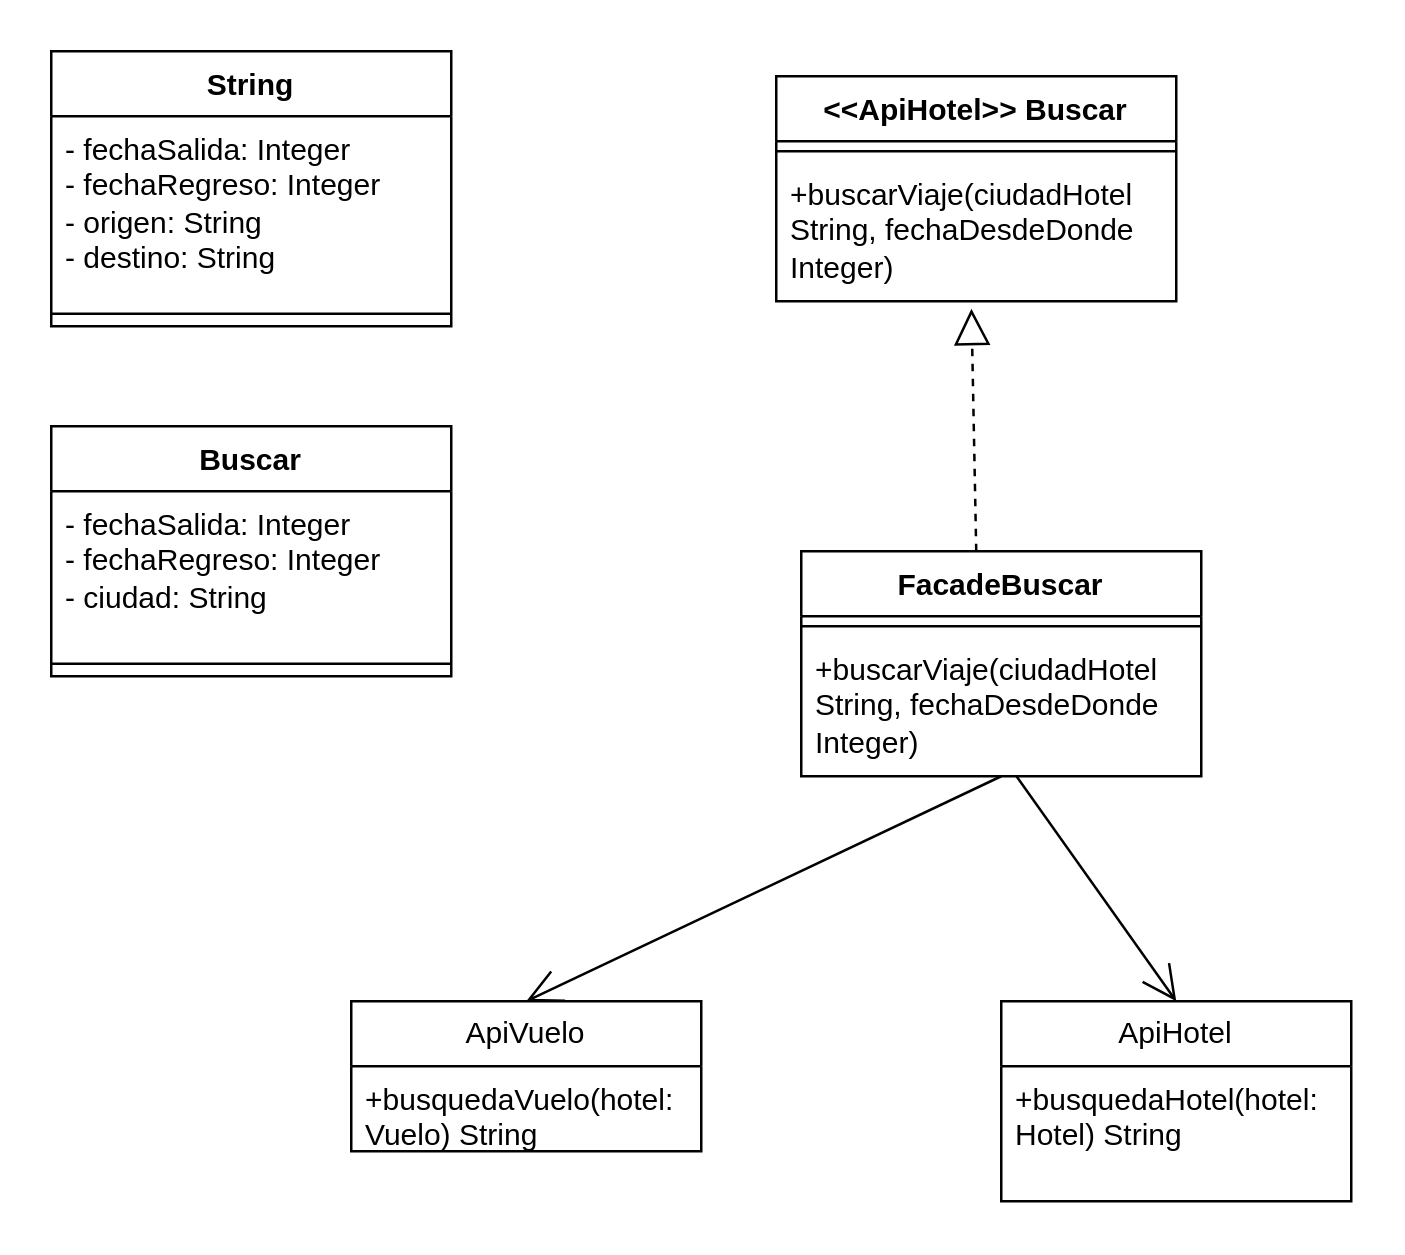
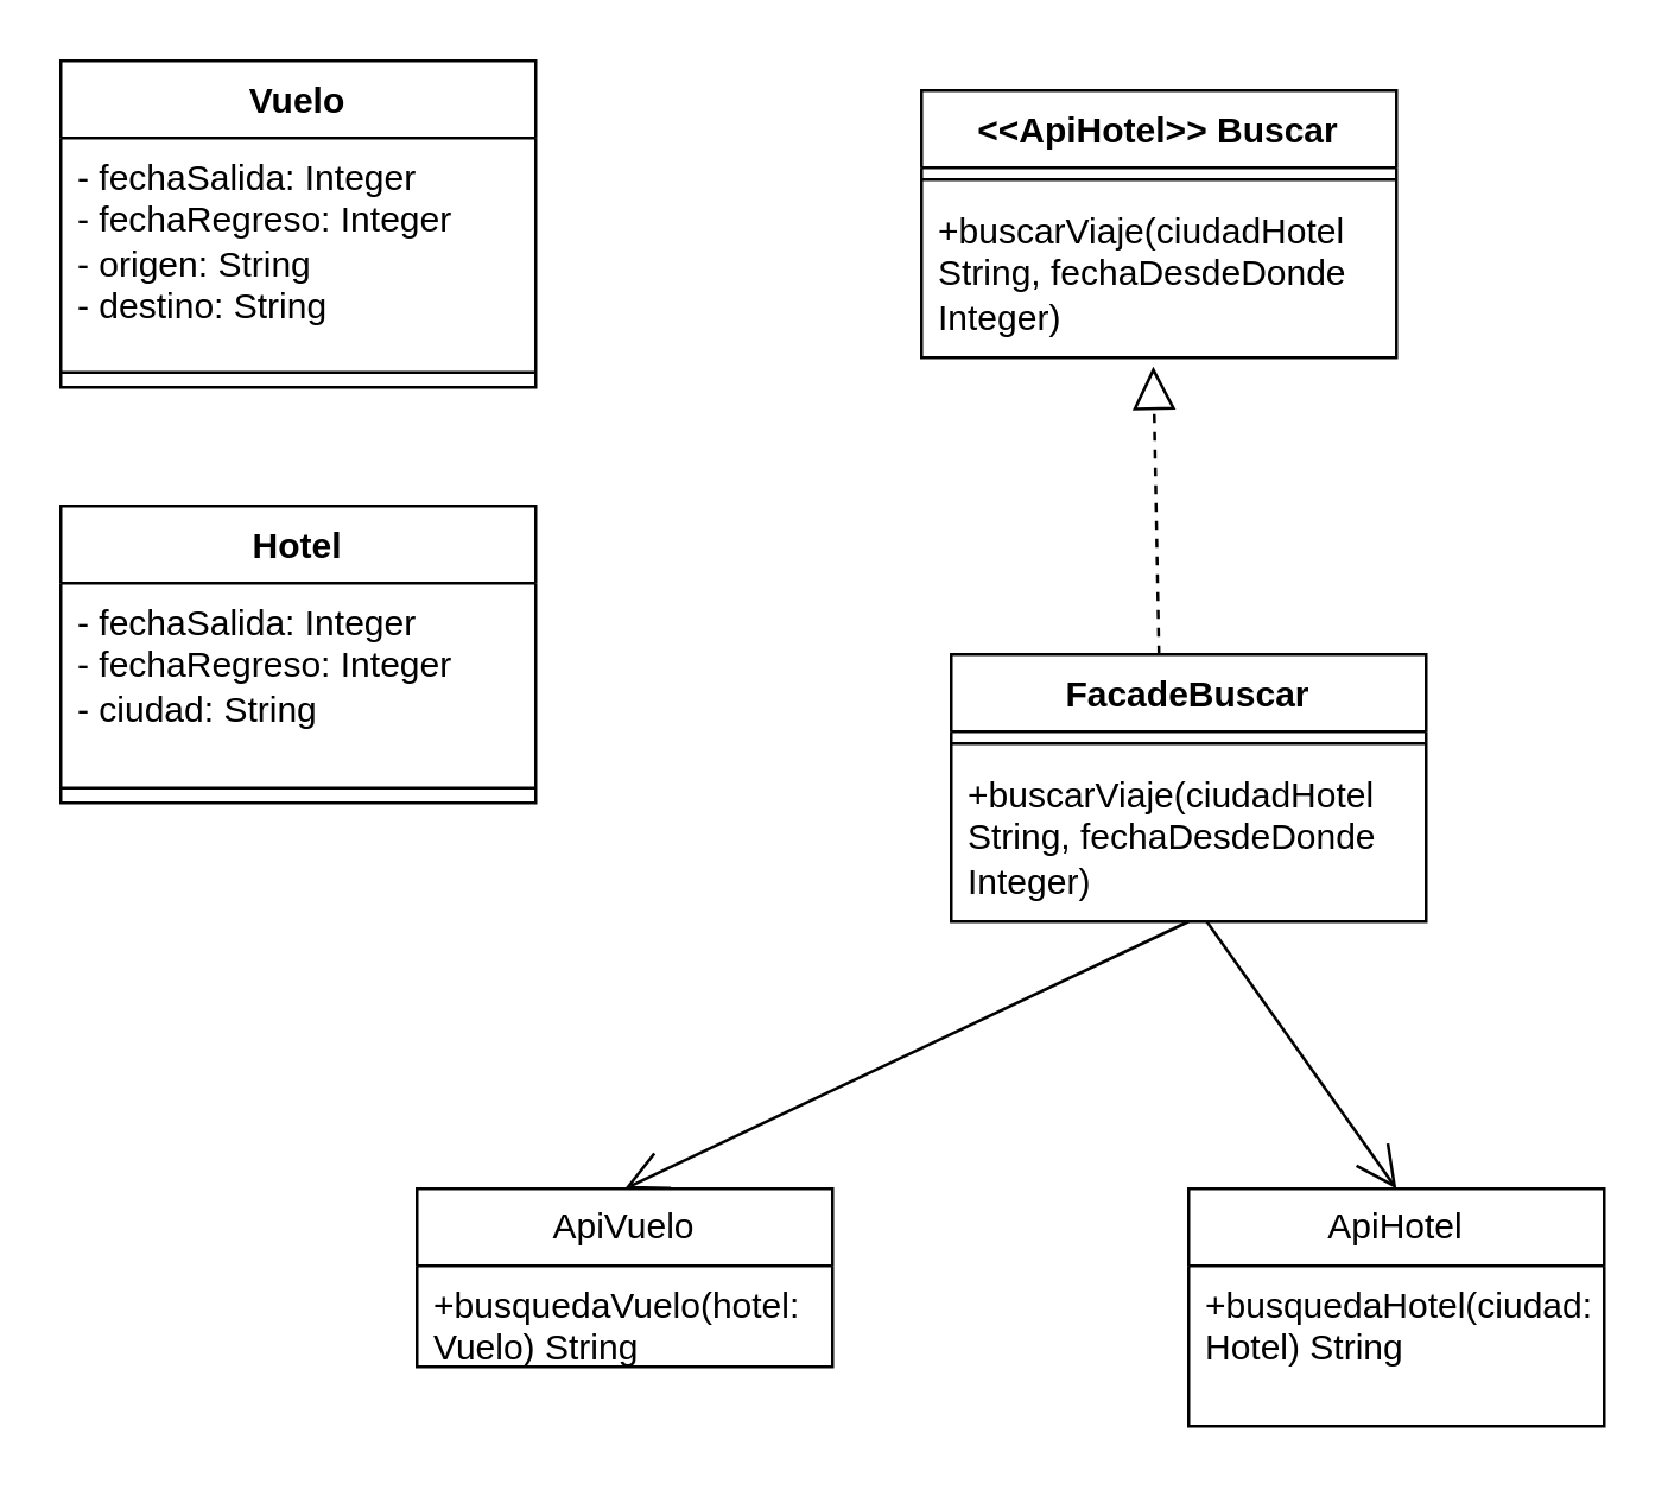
- <mxCell id="2" value="String" style="swimlane;fontStyle=1;align=center;verticalAlign=top;childLayout=stackLayout;horizontal=1;startSize=26;horizontalStack=0;resizeParent=1;resizeParentMax=0;resizeLast=0;collapsible=1;marginBottom=0;whiteSpace=wrap;html=1;" vertex="1" parent="1"><mxGeometry x="20" y="20" width="160" height="110" as="geometry" /></mxCell>
+ <mxCell id="2" value="Vuelo" style="swimlane;fontStyle=1;align=center;verticalAlign=top;childLayout=stackLayout;horizontal=1;startSize=26;horizontalStack=0;resizeParent=1;resizeParentMax=0;resizeLast=0;collapsible=1;marginBottom=0;whiteSpace=wrap;html=1;" vertex="1" parent="1"><mxGeometry x="20" y="20" width="160" height="110" as="geometry" /></mxCell>
- <mxCell id="5" value="Buscar" style="swimlane;fontStyle=1;align=center;verticalAlign=top;childLayout=stackLayout;horizontal=1;startSize=26;horizontalStack=0;resizeParent=1;resizeParentMax=0;resizeLast=0;collapsible=1;marginBottom=0;whiteSpace=wrap;html=1;" vertex="1" parent="1"><mxGeometry x="20" y="170" width="160" height="100" as="geometry" /></mxCell>
+ <mxCell id="5" value="Hotel" style="swimlane;fontStyle=1;align=center;verticalAlign=top;childLayout=stackLayout;horizontal=1;startSize=26;horizontalStack=0;resizeParent=1;resizeParentMax=0;resizeLast=0;collapsible=1;marginBottom=0;whiteSpace=wrap;html=1;" vertex="1" parent="1"><mxGeometry x="20" y="170" width="160" height="100" as="geometry" /></mxCell>
- <mxCell id="18" value="+busquedaHotel(hotel: Hotel) String" style="text;strokeColor=none;fillColor=none;align=left;verticalAlign=top;spacingLeft=4;spacingRight=4;overflow=hidden;rotatable=0;points=[[0,0.5],[1,0.5]];portConstraint=eastwest;whiteSpace=wrap;html=1;" vertex="1" parent="17"><mxGeometry y="26" width="140" height="54" as="geometry" /></mxCell>
+ <mxCell id="18" value="+busquedaHotel(ciudad: Hotel) String" style="text;strokeColor=none;fillColor=none;align=left;verticalAlign=top;spacingLeft=4;spacingRight=4;overflow=hidden;rotatable=0;points=[[0,0.5],[1,0.5]];portConstraint=eastwest;whiteSpace=wrap;html=1;" vertex="1" parent="17"><mxGeometry y="26" width="140" height="54" as="geometry" /></mxCell>
